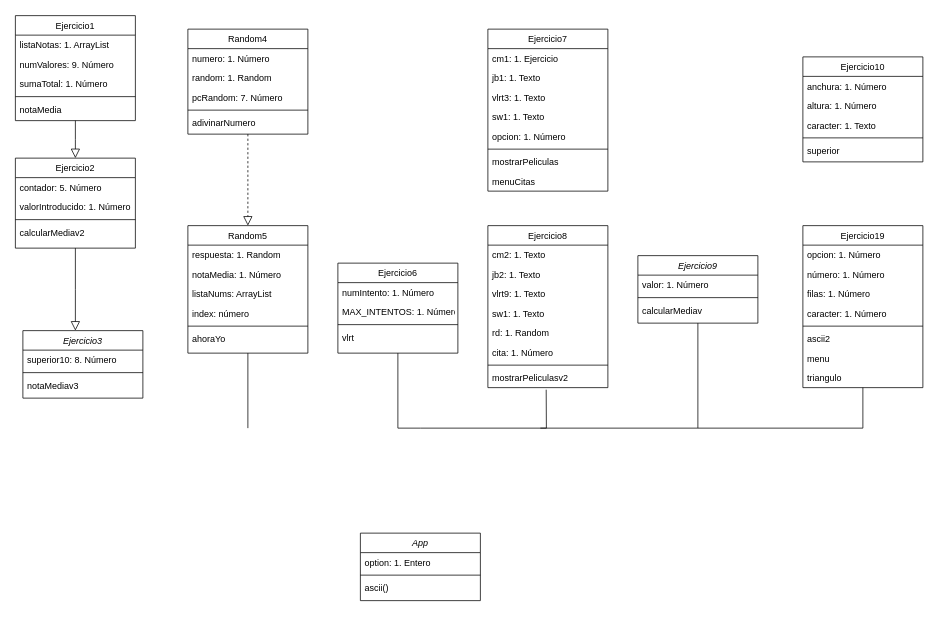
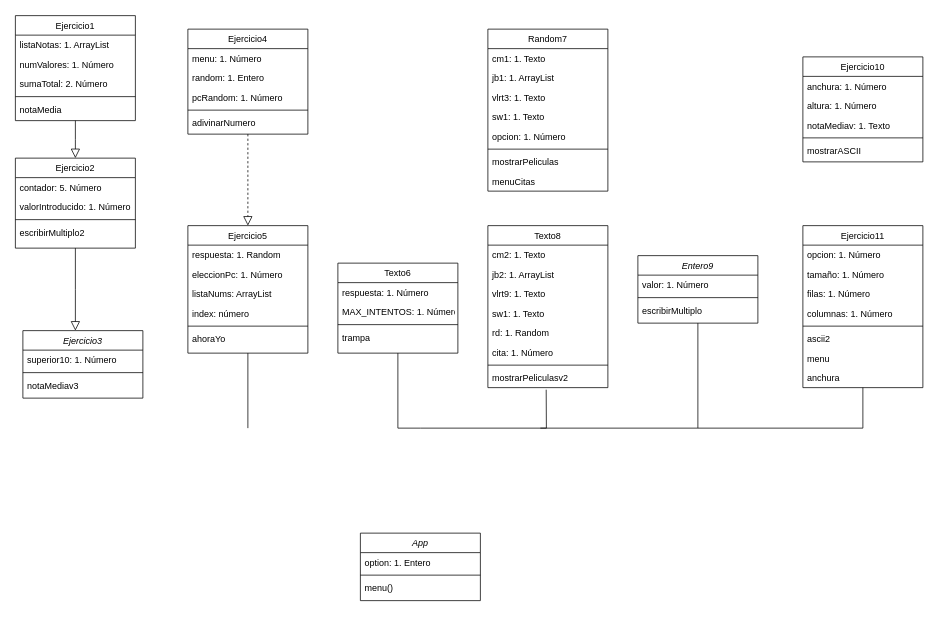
- <mxCell id="21" value="Random4" style="swimlane;fontStyle=0;align=center;verticalAlign=top;childLayout=stackLayout;horizontal=1;startSize=26;horizontalStack=0;resizeParent=1;resizeLast=0;collapsible=1;marginBottom=0;rounded=0;shadow=0;strokeWidth=1;" parent="1" vertex="1"><mxGeometry x="250" y="38" width="160" height="140" as="geometry"><mxRectangle x="130" y="380" width="160" height="26" as="alternateBounds" /></mxGeometry></mxCell>
+ <mxCell id="21" value="Ejercicio4" style="swimlane;fontStyle=0;align=center;verticalAlign=top;childLayout=stackLayout;horizontal=1;startSize=26;horizontalStack=0;resizeParent=1;resizeLast=0;collapsible=1;marginBottom=0;rounded=0;shadow=0;strokeWidth=1;" parent="1" vertex="1"><mxGeometry x="250" y="38" width="160" height="140" as="geometry"><mxRectangle x="130" y="380" width="160" height="26" as="alternateBounds" /></mxGeometry></mxCell>
- <mxCell id="42" value="Ejercicio7" style="swimlane;fontStyle=0;align=center;verticalAlign=top;childLayout=stackLayout;horizontal=1;startSize=26;horizontalStack=0;resizeParent=1;resizeLast=0;collapsible=1;marginBottom=0;rounded=0;shadow=0;strokeWidth=1;" parent="1" vertex="1"><mxGeometry x="650" y="38" width="160" height="216" as="geometry"><mxRectangle x="550" y="140" width="160" height="26" as="alternateBounds" /></mxGeometry></mxCell>
+ <mxCell id="42" value="Random7" style="swimlane;fontStyle=0;align=center;verticalAlign=top;childLayout=stackLayout;horizontal=1;startSize=26;horizontalStack=0;resizeParent=1;resizeLast=0;collapsible=1;marginBottom=0;rounded=0;shadow=0;strokeWidth=1;" parent="1" vertex="1"><mxGeometry x="650" y="38" width="160" height="216" as="geometry"><mxRectangle x="550" y="140" width="160" height="26" as="alternateBounds" /></mxGeometry></mxCell>
- <mxCell id="22" value="numero: 1. Número" style="text;align=left;verticalAlign=top;spacingLeft=4;spacingRight=4;overflow=hidden;rotatable=0;points=[[0,0.5],[1,0.5]];portConstraint=eastwest;" parent="21" vertex="1"><mxGeometry y="26" width="160" height="26" as="geometry" /></mxCell>
+ <mxCell id="22" value="menu: 1. Número" style="text;align=left;verticalAlign=top;spacingLeft=4;spacingRight=4;overflow=hidden;rotatable=0;points=[[0,0.5],[1,0.5]];portConstraint=eastwest;" parent="21" vertex="1"><mxGeometry y="26" width="160" height="26" as="geometry" /></mxCell>
- <mxCell id="43" value="cm1: 1. Ejercicio" style="text;align=left;verticalAlign=top;spacingLeft=4;spacingRight=4;overflow=hidden;rotatable=0;points=[[0,0.5],[1,0.5]];portConstraint=eastwest;" parent="42" vertex="1"><mxGeometry y="26" width="160" height="26" as="geometry" /></mxCell>
+ <mxCell id="43" value="cm1: 1. Texto" style="text;align=left;verticalAlign=top;spacingLeft=4;spacingRight=4;overflow=hidden;rotatable=0;points=[[0,0.5],[1,0.5]];portConstraint=eastwest;" parent="42" vertex="1"><mxGeometry y="26" width="160" height="26" as="geometry" /></mxCell>
- <mxCell id="13" value="numValores: 9. Número" style="text;align=left;verticalAlign=top;spacingLeft=4;spacingRight=4;overflow=hidden;rotatable=0;points=[[0,0.5],[1,0.5]];portConstraint=eastwest;rounded=0;shadow=0;html=0;" parent="11" vertex="1"><mxGeometry y="52" width="160" height="26" as="geometry" /></mxCell>
+ <mxCell id="13" value="numValores: 1. Número" style="text;align=left;verticalAlign=top;spacingLeft=4;spacingRight=4;overflow=hidden;rotatable=0;points=[[0,0.5],[1,0.5]];portConstraint=eastwest;rounded=0;shadow=0;html=0;" parent="11" vertex="1"><mxGeometry y="52" width="160" height="26" as="geometry" /></mxCell>
- <mxCell id="23" value="random: 1. Random" style="text;align=left;verticalAlign=top;spacingLeft=4;spacingRight=4;overflow=hidden;rotatable=0;points=[[0,0.5],[1,0.5]];portConstraint=eastwest;rounded=0;shadow=0;html=0;" parent="21" vertex="1"><mxGeometry y="52" width="160" height="26" as="geometry" /></mxCell>
+ <mxCell id="23" value="random: 1. Entero" style="text;align=left;verticalAlign=top;spacingLeft=4;spacingRight=4;overflow=hidden;rotatable=0;points=[[0,0.5],[1,0.5]];portConstraint=eastwest;rounded=0;shadow=0;html=0;" parent="21" vertex="1"><mxGeometry y="52" width="160" height="26" as="geometry" /></mxCell>
- <mxCell id="44" value="jb1: 1. Texto" style="text;align=left;verticalAlign=top;spacingLeft=4;spacingRight=4;overflow=hidden;rotatable=0;points=[[0,0.5],[1,0.5]];portConstraint=eastwest;rounded=0;shadow=0;html=0;" parent="42" vertex="1"><mxGeometry y="52" width="160" height="26" as="geometry" /></mxCell>
+ <mxCell id="44" value="jb1: 1. ArrayList" style="text;align=left;verticalAlign=top;spacingLeft=4;spacingRight=4;overflow=hidden;rotatable=0;points=[[0,0.5],[1,0.5]];portConstraint=eastwest;rounded=0;shadow=0;html=0;" parent="42" vertex="1"><mxGeometry y="52" width="160" height="26" as="geometry" /></mxCell>
- <mxCell id="14" value="sumaTotal: 1. Número" style="text;align=left;verticalAlign=top;spacingLeft=4;spacingRight=4;overflow=hidden;rotatable=0;points=[[0,0.5],[1,0.5]];portConstraint=eastwest;rounded=0;shadow=0;html=0;" parent="11" vertex="1"><mxGeometry y="78" width="160" height="26" as="geometry" /></mxCell>
+ <mxCell id="14" value="sumaTotal: 2. Número" style="text;align=left;verticalAlign=top;spacingLeft=4;spacingRight=4;overflow=hidden;rotatable=0;points=[[0,0.5],[1,0.5]];portConstraint=eastwest;rounded=0;shadow=0;html=0;" parent="11" vertex="1"><mxGeometry y="78" width="160" height="26" as="geometry" /></mxCell>
- <mxCell id="24" value="pcRandom: 7. Número" style="text;align=left;verticalAlign=top;spacingLeft=4;spacingRight=4;overflow=hidden;rotatable=0;points=[[0,0.5],[1,0.5]];portConstraint=eastwest;rounded=0;shadow=0;html=0;" parent="21" vertex="1"><mxGeometry y="78" width="160" height="26" as="geometry" /></mxCell>
+ <mxCell id="24" value="pcRandom: 1. Número" style="text;align=left;verticalAlign=top;spacingLeft=4;spacingRight=4;overflow=hidden;rotatable=0;points=[[0,0.5],[1,0.5]];portConstraint=eastwest;rounded=0;shadow=0;html=0;" parent="21" vertex="1"><mxGeometry y="78" width="160" height="26" as="geometry" /></mxCell>
- <mxCell id="69" value="caracter: 1. Texto" style="text;align=left;verticalAlign=top;spacingLeft=4;spacingRight=4;overflow=hidden;rotatable=0;points=[[0,0.5],[1,0.5]];portConstraint=eastwest;rounded=0;shadow=0;html=0;" parent="66" vertex="1"><mxGeometry y="78" width="160" height="26" as="geometry" /></mxCell>
+ <mxCell id="69" value="notaMediav: 1. Texto" style="text;align=left;verticalAlign=top;spacingLeft=4;spacingRight=4;overflow=hidden;rotatable=0;points=[[0,0.5],[1,0.5]];portConstraint=eastwest;rounded=0;shadow=0;html=0;" parent="66" vertex="1"><mxGeometry y="78" width="160" height="26" as="geometry" /></mxCell>
- <mxCell id="71" value="superior" style="text;align=left;verticalAlign=top;spacingLeft=4;spacingRight=4;overflow=hidden;rotatable=0;points=[[0,0.5],[1,0.5]];portConstraint=eastwest;" parent="66" vertex="1"><mxGeometry y="112" width="160" height="26" as="geometry" /></mxCell>
+ <mxCell id="71" value="mostrarASCII" style="text;align=left;verticalAlign=top;spacingLeft=4;spacingRight=4;overflow=hidden;rotatable=0;points=[[0,0.5],[1,0.5]];portConstraint=eastwest;" parent="66" vertex="1"><mxGeometry y="112" width="160" height="26" as="geometry" /></mxCell>
- <mxCell id="10" value="calcularMediav2" style="text;align=left;verticalAlign=top;spacingLeft=4;spacingRight=4;overflow=hidden;rotatable=0;points=[[0,0.5],[1,0.5]];portConstraint=eastwest;" parent="6" vertex="1"><mxGeometry y="86" width="160" height="26" as="geometry" /></mxCell>
+ <mxCell id="10" value="escribirMultiplo2" style="text;align=left;verticalAlign=top;spacingLeft=4;spacingRight=4;overflow=hidden;rotatable=0;points=[[0,0.5],[1,0.5]];portConstraint=eastwest;" parent="6" vertex="1"><mxGeometry y="86" width="160" height="26" as="geometry" /></mxCell>
- <mxCell id="27" value="Random5" style="swimlane;fontStyle=0;align=center;verticalAlign=top;childLayout=stackLayout;horizontal=1;startSize=26;horizontalStack=0;resizeParent=1;resizeLast=0;collapsible=1;marginBottom=0;rounded=0;shadow=0;strokeWidth=1;" parent="1" vertex="1"><mxGeometry x="250" y="300" width="160" height="170" as="geometry"><mxRectangle x="550" y="140" width="160" height="26" as="alternateBounds" /></mxGeometry></mxCell>
+ <mxCell id="27" value="Ejercicio5" style="swimlane;fontStyle=0;align=center;verticalAlign=top;childLayout=stackLayout;horizontal=1;startSize=26;horizontalStack=0;resizeParent=1;resizeLast=0;collapsible=1;marginBottom=0;rounded=0;shadow=0;strokeWidth=1;" parent="1" vertex="1"><mxGeometry x="250" y="300" width="160" height="170" as="geometry"><mxRectangle x="550" y="140" width="160" height="26" as="alternateBounds" /></mxGeometry></mxCell>
- <mxCell id="51" value="Ejercicio8" style="swimlane;fontStyle=0;align=center;verticalAlign=top;childLayout=stackLayout;horizontal=1;startSize=26;horizontalStack=0;resizeParent=1;resizeLast=0;collapsible=1;marginBottom=0;rounded=0;shadow=0;strokeWidth=1;" parent="1" vertex="1"><mxGeometry x="650" y="300" width="160" height="216" as="geometry"><mxRectangle x="550" y="140" width="160" height="26" as="alternateBounds" /></mxGeometry></mxCell>
+ <mxCell id="51" value="Texto8" style="swimlane;fontStyle=0;align=center;verticalAlign=top;childLayout=stackLayout;horizontal=1;startSize=26;horizontalStack=0;resizeParent=1;resizeLast=0;collapsible=1;marginBottom=0;rounded=0;shadow=0;strokeWidth=1;" parent="1" vertex="1"><mxGeometry x="650" y="300" width="160" height="216" as="geometry"><mxRectangle x="550" y="140" width="160" height="26" as="alternateBounds" /></mxGeometry></mxCell>
- <mxCell id="72" value="Ejercicio19" style="swimlane;fontStyle=0;align=center;verticalAlign=top;childLayout=stackLayout;horizontal=1;startSize=26;horizontalStack=0;resizeParent=1;resizeLast=0;collapsible=1;marginBottom=0;rounded=0;shadow=0;strokeWidth=1;" parent="1" vertex="1"><mxGeometry x="1070" y="300" width="160" height="216" as="geometry"><mxRectangle x="550" y="140" width="160" height="26" as="alternateBounds" /></mxGeometry></mxCell>
+ <mxCell id="72" value="Ejercicio11" style="swimlane;fontStyle=0;align=center;verticalAlign=top;childLayout=stackLayout;horizontal=1;startSize=26;horizontalStack=0;resizeParent=1;resizeLast=0;collapsible=1;marginBottom=0;rounded=0;shadow=0;strokeWidth=1;" parent="1" vertex="1"><mxGeometry x="1070" y="300" width="160" height="216" as="geometry"><mxRectangle x="550" y="140" width="160" height="26" as="alternateBounds" /></mxGeometry></mxCell>
- <mxCell id="61" value="Ejercicio9" style="swimlane;fontStyle=2;align=center;verticalAlign=top;childLayout=stackLayout;horizontal=1;startSize=26;horizontalStack=0;resizeParent=1;resizeLast=0;collapsible=1;marginBottom=0;rounded=0;shadow=0;strokeWidth=1;" parent="1" vertex="1"><mxGeometry x="850" y="340" width="160" height="90" as="geometry"><mxRectangle x="230" y="140" width="160" height="26" as="alternateBounds" /></mxGeometry></mxCell>
+ <mxCell id="61" value="Entero9" style="swimlane;fontStyle=2;align=center;verticalAlign=top;childLayout=stackLayout;horizontal=1;startSize=26;horizontalStack=0;resizeParent=1;resizeLast=0;collapsible=1;marginBottom=0;rounded=0;shadow=0;strokeWidth=1;" parent="1" vertex="1"><mxGeometry x="850" y="340" width="160" height="90" as="geometry"><mxRectangle x="230" y="140" width="160" height="26" as="alternateBounds" /></mxGeometry></mxCell>
- <mxCell id="36" value="Ejercicio6" style="swimlane;fontStyle=0;align=center;verticalAlign=top;childLayout=stackLayout;horizontal=1;startSize=26;horizontalStack=0;resizeParent=1;resizeLast=0;collapsible=1;marginBottom=0;rounded=0;shadow=0;strokeWidth=1;" parent="1" vertex="1"><mxGeometry x="450" y="350" width="160" height="120" as="geometry"><mxRectangle x="130" y="380" width="160" height="26" as="alternateBounds" /></mxGeometry></mxCell>
+ <mxCell id="36" value="Texto6" style="swimlane;fontStyle=0;align=center;verticalAlign=top;childLayout=stackLayout;horizontal=1;startSize=26;horizontalStack=0;resizeParent=1;resizeLast=0;collapsible=1;marginBottom=0;rounded=0;shadow=0;strokeWidth=1;" parent="1" vertex="1"><mxGeometry x="450" y="350" width="160" height="120" as="geometry"><mxRectangle x="130" y="380" width="160" height="26" as="alternateBounds" /></mxGeometry></mxCell>
- <mxCell id="29" value="notaMedia: 1. Número" style="text;align=left;verticalAlign=top;spacingLeft=4;spacingRight=4;overflow=hidden;rotatable=0;points=[[0,0.5],[1,0.5]];portConstraint=eastwest;rounded=0;shadow=0;html=0;" parent="27" vertex="1"><mxGeometry y="52" width="160" height="26" as="geometry" /></mxCell>
+ <mxCell id="29" value="eleccionPc: 1. Número" style="text;align=left;verticalAlign=top;spacingLeft=4;spacingRight=4;overflow=hidden;rotatable=0;points=[[0,0.5],[1,0.5]];portConstraint=eastwest;rounded=0;shadow=0;html=0;" parent="27" vertex="1"><mxGeometry y="52" width="160" height="26" as="geometry" /></mxCell>
- <mxCell id="53" value="jb2: 1. Texto" style="text;align=left;verticalAlign=top;spacingLeft=4;spacingRight=4;overflow=hidden;rotatable=0;points=[[0,0.5],[1,0.5]];portConstraint=eastwest;rounded=0;shadow=0;html=0;" parent="51" vertex="1"><mxGeometry y="52" width="160" height="26" as="geometry" /></mxCell>
+ <mxCell id="53" value="jb2: 1. ArrayList" style="text;align=left;verticalAlign=top;spacingLeft=4;spacingRight=4;overflow=hidden;rotatable=0;points=[[0,0.5],[1,0.5]];portConstraint=eastwest;rounded=0;shadow=0;html=0;" parent="51" vertex="1"><mxGeometry y="52" width="160" height="26" as="geometry" /></mxCell>
- <mxCell id="74" value="número: 1. Número" style="text;align=left;verticalAlign=top;spacingLeft=4;spacingRight=4;overflow=hidden;rotatable=0;points=[[0,0.5],[1,0.5]];portConstraint=eastwest;rounded=0;shadow=0;html=0;" parent="72" vertex="1"><mxGeometry y="52" width="160" height="26" as="geometry" /></mxCell>
+ <mxCell id="74" value="tamaño: 1. Número" style="text;align=left;verticalAlign=top;spacingLeft=4;spacingRight=4;overflow=hidden;rotatable=0;points=[[0,0.5],[1,0.5]];portConstraint=eastwest;rounded=0;shadow=0;html=0;" parent="72" vertex="1"><mxGeometry y="52" width="160" height="26" as="geometry" /></mxCell>
- <mxCell id="37" value="numIntento: 1. Número" style="text;align=left;verticalAlign=top;spacingLeft=4;spacingRight=4;overflow=hidden;rotatable=0;points=[[0,0.5],[1,0.5]];portConstraint=eastwest;" parent="36" vertex="1"><mxGeometry y="26" width="160" height="26" as="geometry" /></mxCell>
+ <mxCell id="37" value="respuesta: 1. Número" style="text;align=left;verticalAlign=top;spacingLeft=4;spacingRight=4;overflow=hidden;rotatable=0;points=[[0,0.5],[1,0.5]];portConstraint=eastwest;" parent="36" vertex="1"><mxGeometry y="26" width="160" height="26" as="geometry" /></mxCell>
- <mxCell id="64" value="calcularMediav" style="text;align=left;verticalAlign=top;spacingLeft=4;spacingRight=4;overflow=hidden;rotatable=0;points=[[0,0.5],[1,0.5]];portConstraint=eastwest;" parent="61" vertex="1"><mxGeometry y="60" width="160" height="26" as="geometry" /></mxCell>
+ <mxCell id="64" value="escribirMultiplo" style="text;align=left;verticalAlign=top;spacingLeft=4;spacingRight=4;overflow=hidden;rotatable=0;points=[[0,0.5],[1,0.5]];portConstraint=eastwest;" parent="61" vertex="1"><mxGeometry y="60" width="160" height="26" as="geometry" /></mxCell>
- <mxCell id="76" value="caracter: 1. Número" style="text;align=left;verticalAlign=top;spacingLeft=4;spacingRight=4;overflow=hidden;rotatable=0;points=[[0,0.5],[1,0.5]];portConstraint=eastwest;rounded=0;shadow=0;html=0;" parent="72" vertex="1"><mxGeometry y="104" width="160" height="26" as="geometry" /></mxCell>
+ <mxCell id="76" value="columnas: 1. Número" style="text;align=left;verticalAlign=top;spacingLeft=4;spacingRight=4;overflow=hidden;rotatable=0;points=[[0,0.5],[1,0.5]];portConstraint=eastwest;rounded=0;shadow=0;html=0;" parent="72" vertex="1"><mxGeometry y="104" width="160" height="26" as="geometry" /></mxCell>
- <mxCell id="40" value="vlrt" style="text;align=left;verticalAlign=top;spacingLeft=4;spacingRight=4;overflow=hidden;rotatable=0;points=[[0,0.5],[1,0.5]];portConstraint=eastwest;" parent="36" vertex="1"><mxGeometry y="86" width="160" height="26" as="geometry" /></mxCell>
+ <mxCell id="40" value="trampa" style="text;align=left;verticalAlign=top;spacingLeft=4;spacingRight=4;overflow=hidden;rotatable=0;points=[[0,0.5],[1,0.5]];portConstraint=eastwest;" parent="36" vertex="1"><mxGeometry y="86" width="160" height="26" as="geometry" /></mxCell>
- <mxCell id="18" value="superior10: 8. Número" style="text;align=left;verticalAlign=top;spacingLeft=4;spacingRight=4;overflow=hidden;rotatable=0;points=[[0,0.5],[1,0.5]];portConstraint=eastwest;" parent="17" vertex="1"><mxGeometry y="26" width="160" height="26" as="geometry" /></mxCell>
+ <mxCell id="18" value="superior10: 1. Número" style="text;align=left;verticalAlign=top;spacingLeft=4;spacingRight=4;overflow=hidden;rotatable=0;points=[[0,0.5],[1,0.5]];portConstraint=eastwest;" parent="17" vertex="1"><mxGeometry y="26" width="160" height="26" as="geometry" /></mxCell>
- <mxCell id="80" value="triangulo" style="text;align=left;verticalAlign=top;spacingLeft=4;spacingRight=4;overflow=hidden;rotatable=0;points=[[0,0.5],[1,0.5]];portConstraint=eastwest;" parent="72" vertex="1"><mxGeometry y="190" width="160" height="26" as="geometry" /></mxCell>
+ <mxCell id="80" value="anchura" style="text;align=left;verticalAlign=top;spacingLeft=4;spacingRight=4;overflow=hidden;rotatable=0;points=[[0,0.5],[1,0.5]];portConstraint=eastwest;" parent="72" vertex="1"><mxGeometry y="190" width="160" height="26" as="geometry" /></mxCell>
- <mxCell id="5" value="ascii()" style="text;align=left;verticalAlign=top;spacingLeft=4;spacingRight=4;overflow=hidden;rotatable=0;points=[[0,0.5],[1,0.5]];portConstraint=eastwest;" parent="2" vertex="1"><mxGeometry y="60" width="160" height="26" as="geometry" /></mxCell>
+ <mxCell id="5" value="menu()" style="text;align=left;verticalAlign=top;spacingLeft=4;spacingRight=4;overflow=hidden;rotatable=0;points=[[0,0.5],[1,0.5]];portConstraint=eastwest;" parent="2" vertex="1"><mxGeometry y="60" width="160" height="26" as="geometry" /></mxCell>
